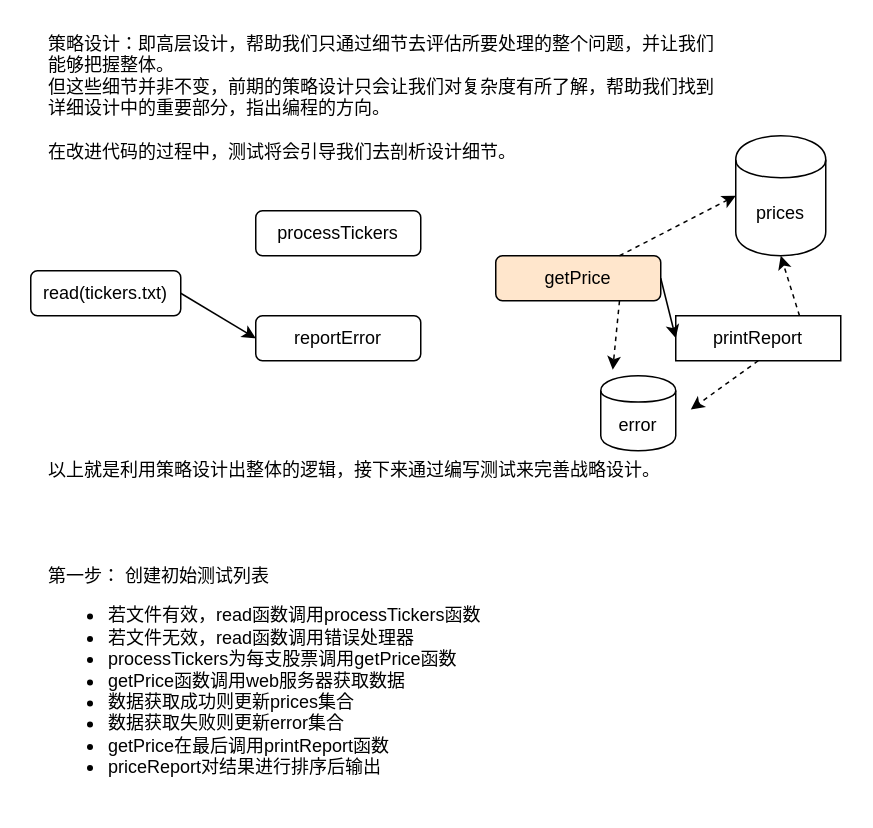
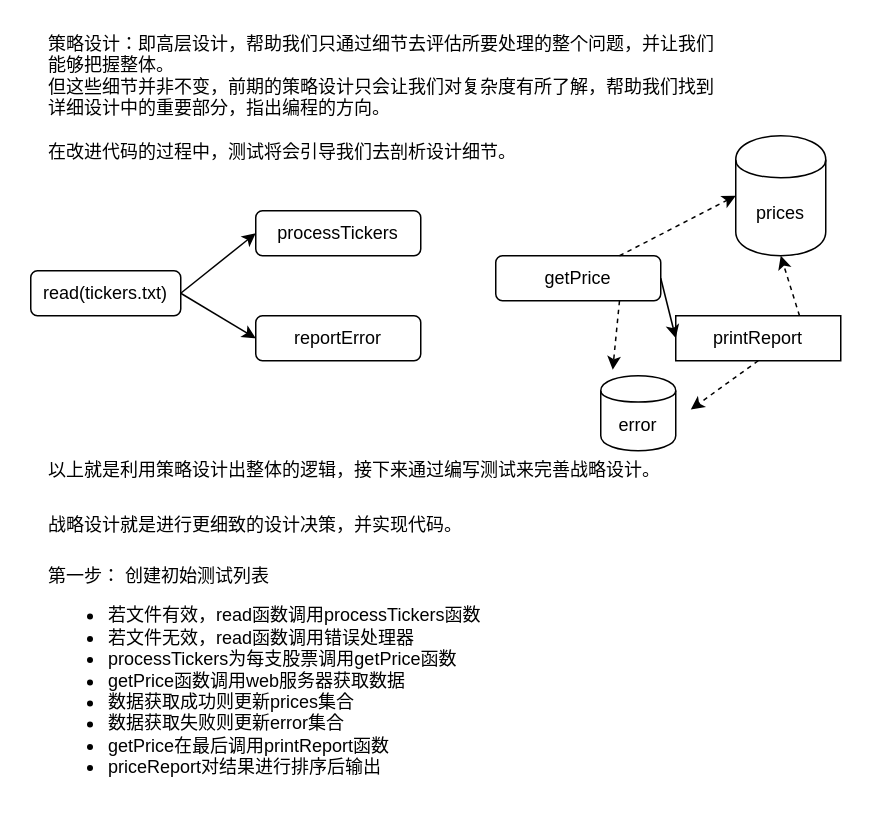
+ <mxCell id="10" value="" style="endArrow=classic;html=1;exitX=1;exitY=0.5;exitDx=0;exitDy=0;entryX=0;entryY=0.5;entryDx=0;entryDy=0;" edge="1" parent="1" source="4" target="5"><mxGeometry width="50" height="50" relative="1" as="geometry"><mxPoint x="190" y="220" as="sourcePoint" /><mxPoint x="230" y="170" as="targetPoint" /></mxGeometry></mxCell>
- <mxCell id="7" value="getPrice" style="rounded=1;whiteSpace=wrap;html=1;fillColor=#ffe6cc;" vertex="1" parent="1"><mxGeometry x="330" y="170" width="110" height="30" as="geometry" /></mxCell>
+ <mxCell id="7" value="getPrice" style="rounded=1;whiteSpace=wrap;html=1;" vertex="1" parent="1"><mxGeometry x="330" y="170" width="110" height="30" as="geometry" /></mxCell>
+ <mxCell id="18" value="战略设计就是进行更细致的设计决策，并实现代码。" style="text;html=1;strokeColor=none;fillColor=none;align=left;verticalAlign=middle;whiteSpace=wrap;rounded=0;" vertex="1" parent="1"><mxGeometry x="30" y="340" width="400" height="20" as="geometry" /></mxCell>
